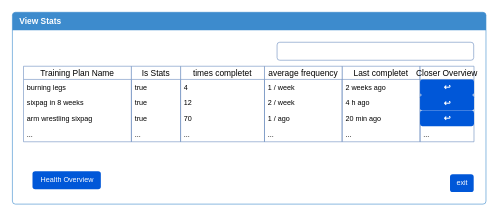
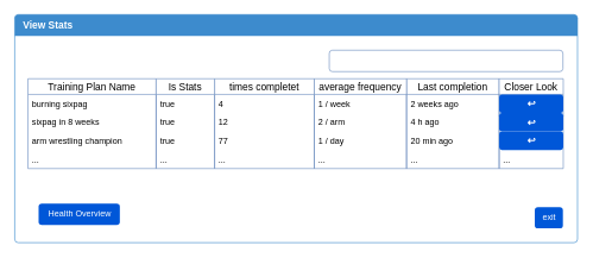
- <mxCell id="4" value="Last completet" style="swimlane;fontStyle=0;childLayout=stackLayout;horizontal=1;startSize=22;horizontalStack=0;resizeParent=1;resizeParentMax=0;resizeLast=0;collapsible=1;marginBottom=0;align=center;fontSize=14;strokeColor=#6C8EBF;" vertex="1" parent="2"><mxGeometry x="550" y="90" width="130" height="126" as="geometry" /></mxCell>
+ <mxCell id="4" value="Last completion" style="swimlane;fontStyle=0;childLayout=stackLayout;horizontal=1;startSize=22;horizontalStack=0;resizeParent=1;resizeParentMax=0;resizeLast=0;collapsible=1;marginBottom=0;align=center;fontSize=14;strokeColor=#6C8EBF;" vertex="1" parent="2"><mxGeometry x="550" y="90" width="130" height="126" as="geometry" /></mxCell>
- <mxCell id="32" value="Closer Overview" style="swimlane;fontStyle=0;childLayout=stackLayout;horizontal=1;startSize=22;horizontalStack=0;resizeParent=1;resizeParentMax=0;resizeLast=0;collapsible=1;marginBottom=0;align=center;fontSize=14;strokeColor=#6C8EBF;" vertex="1" parent="1"><mxGeometry x="700" y="110" width="90" height="126" as="geometry" /></mxCell>
+ <mxCell id="32" value="Closer Look" style="swimlane;fontStyle=0;childLayout=stackLayout;horizontal=1;startSize=22;horizontalStack=0;resizeParent=1;resizeParentMax=0;resizeLast=0;collapsible=1;marginBottom=0;align=center;fontSize=14;strokeColor=#6C8EBF;" vertex="1" parent="1"><mxGeometry x="700" y="110" width="90" height="126" as="geometry" /></mxCell>
- <mxCell id="17" value="burning legs" style="text;strokeColor=none;fillColor=none;spacingLeft=4;spacingRight=4;overflow=hidden;rotatable=0;points=[[0,0.5],[1,0.5]];portConstraint=eastwest;fontSize=12;" vertex="1" parent="16"><mxGeometry y="22" width="180" height="26" as="geometry" /></mxCell>
+ <mxCell id="17" value="burning sixpag" style="text;strokeColor=none;fillColor=none;spacingLeft=4;spacingRight=4;overflow=hidden;rotatable=0;points=[[0,0.5],[1,0.5]];portConstraint=eastwest;fontSize=12;" vertex="1" parent="16"><mxGeometry y="22" width="180" height="26" as="geometry" /></mxCell>
- <mxCell id="23" value="2 / week" style="text;strokeColor=none;fillColor=none;spacingLeft=4;spacingRight=4;overflow=hidden;rotatable=0;points=[[0,0.5],[1,0.5]];portConstraint=eastwest;fontSize=12;" vertex="1" parent="21"><mxGeometry y="48" width="129.5" height="26" as="geometry" /></mxCell>
+ <mxCell id="23" value="2 / arm" style="text;strokeColor=none;fillColor=none;spacingLeft=4;spacingRight=4;overflow=hidden;rotatable=0;points=[[0,0.5],[1,0.5]];portConstraint=eastwest;fontSize=12;" vertex="1" parent="21"><mxGeometry y="48" width="129.5" height="26" as="geometry" /></mxCell>
- <mxCell id="19" value="arm wrestling sixpag" style="text;strokeColor=none;fillColor=none;spacingLeft=4;spacingRight=4;overflow=hidden;rotatable=0;points=[[0,0.5],[1,0.5]];portConstraint=eastwest;fontSize=12;" vertex="1" parent="16"><mxGeometry y="74" width="180" height="26" as="geometry" /></mxCell>
+ <mxCell id="19" value="arm wrestling champion" style="text;strokeColor=none;fillColor=none;spacingLeft=4;spacingRight=4;overflow=hidden;rotatable=0;points=[[0,0.5],[1,0.5]];portConstraint=eastwest;fontSize=12;" vertex="1" parent="16"><mxGeometry y="74" width="180" height="26" as="geometry" /></mxCell>
- <mxCell id="14" value="70" style="text;strokeColor=none;fillColor=none;spacingLeft=4;spacingRight=4;overflow=hidden;rotatable=0;points=[[0,0.5],[1,0.5]];portConstraint=eastwest;fontSize=12;" vertex="1" parent="11"><mxGeometry y="74" width="140" height="26" as="geometry" /></mxCell>
+ <mxCell id="14" value="77" style="text;strokeColor=none;fillColor=none;spacingLeft=4;spacingRight=4;overflow=hidden;rotatable=0;points=[[0,0.5],[1,0.5]];portConstraint=eastwest;fontSize=12;" vertex="1" parent="11"><mxGeometry y="74" width="140" height="26" as="geometry" /></mxCell>
- <mxCell id="24" value="1 / ago" style="text;strokeColor=none;fillColor=none;spacingLeft=4;spacingRight=4;overflow=hidden;rotatable=0;points=[[0,0.5],[1,0.5]];portConstraint=eastwest;fontSize=12;" vertex="1" parent="21"><mxGeometry y="74" width="129.5" height="26" as="geometry" /></mxCell>
+ <mxCell id="24" value="1 / day" style="text;strokeColor=none;fillColor=none;spacingLeft=4;spacingRight=4;overflow=hidden;rotatable=0;points=[[0,0.5],[1,0.5]];portConstraint=eastwest;fontSize=12;" vertex="1" parent="21"><mxGeometry y="74" width="129.5" height="26" as="geometry" /></mxCell>
